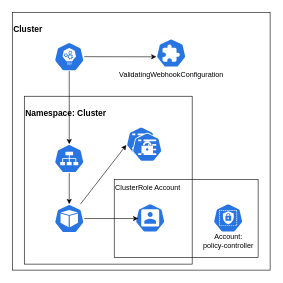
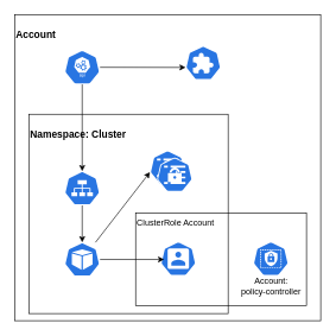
- <mxCell id="2" value="&lt;h3&gt;Cluster&lt;/h3&gt;" style="whiteSpace=wrap;html=1;aspect=fixed;fillColor=none;align=left;verticalAlign=top;" parent="1" vertex="1"><mxGeometry x="20" y="20" width="430" height="430" as="geometry" /></mxCell>
+ <mxCell id="2" value="&lt;h3&gt;Account&lt;/h3&gt;" style="whiteSpace=wrap;html=1;aspect=fixed;fillColor=none;align=left;verticalAlign=top;" parent="1" vertex="1"><mxGeometry x="20" y="20" width="430" height="430" as="geometry" /></mxCell>
- <mxCell id="21" value="ValidatingWebhookConfiguration" style="text;html=1;resizable=0;autosize=1;align=center;verticalAlign=middle;points=[];fillColor=none;strokeColor=none;rounded=0;" parent="19" vertex="1"><mxGeometry y="50" width="190" height="20" as="geometry" /></mxCell>
